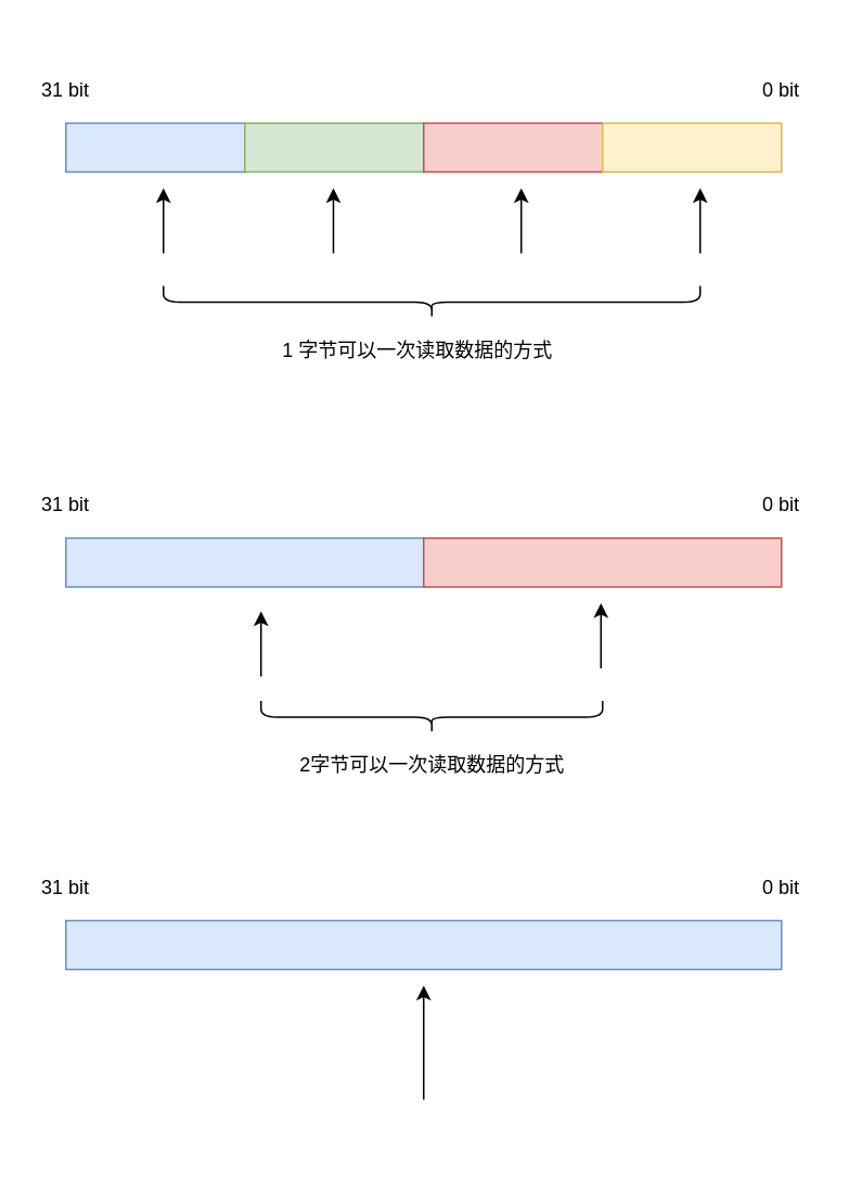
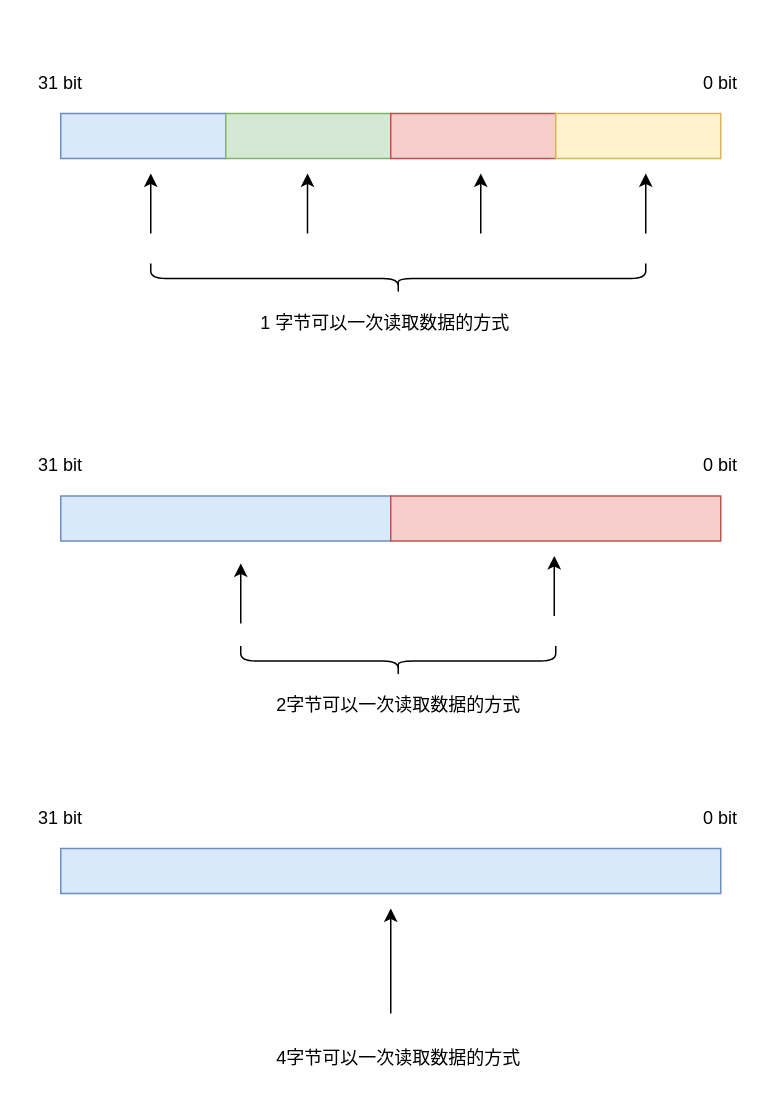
+ <mxCell id="25" value="4字节可以一次读取数据的方式" style="text;html=1;strokeColor=none;fillColor=none;align=center;verticalAlign=middle;whiteSpace=wrap;rounded=0;" vertex="1" parent="1"><mxGeometry x="178.75" y="695" width="172.5" height="20" as="geometry" /></mxCell>
